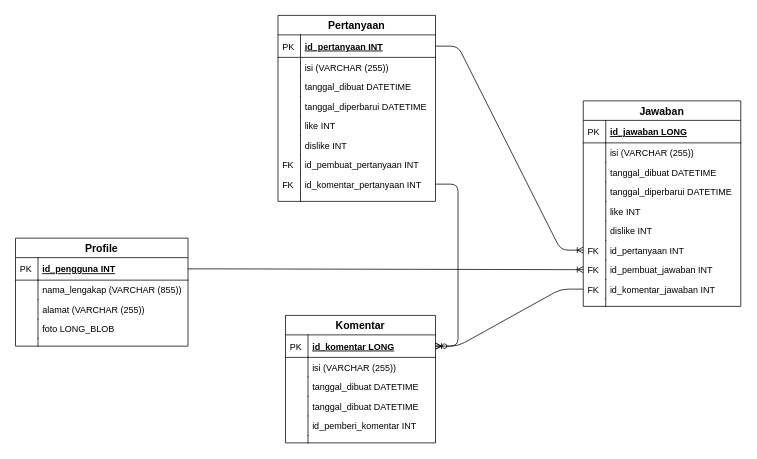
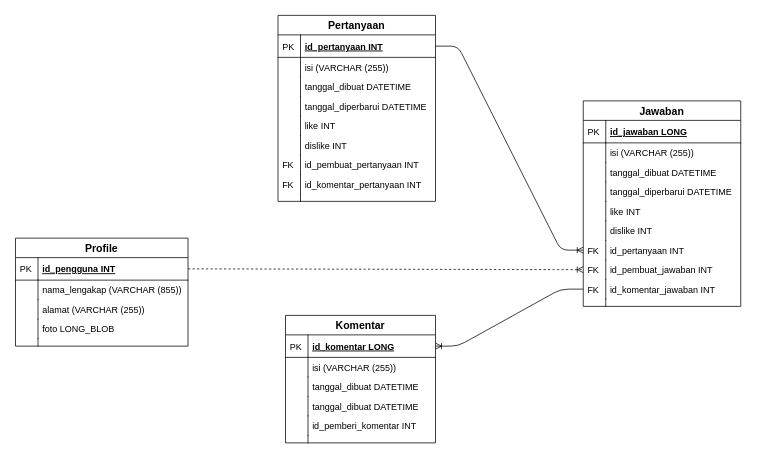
- <mxCell id="4" value="" style="edgeStyle=entityRelationEdgeStyle;fontSize=12;html=1;endArrow=ERzeroToMany;endFill=1;exitX=1;exitY=0.5;exitDx=0;exitDy=0;" edge="1" parent="1" source="53" target="58"><mxGeometry width="100" height="100" relative="1" as="geometry"><mxPoint x="490" y="380" as="sourcePoint" /><mxPoint x="590" y="280" as="targetPoint" /></mxGeometry></mxCell>
- <mxCell id="3" value="" style="edgeStyle=entityRelationEdgeStyle;fontSize=12;html=1;endArrow=ERoneToMany;exitX=1;exitY=0.5;exitDx=0;exitDy=0;entryX=0;entryY=0.5;entryDx=0;entryDy=0;" edge="1" parent="1" source="28" target="21"><mxGeometry width="100" height="100" relative="1" as="geometry"><mxPoint x="450" y="-90" as="sourcePoint" /><mxPoint x="560" y="360" as="targetPoint" /></mxGeometry></mxCell>
+ <mxCell id="3" value="" style="edgeStyle=entityRelationEdgeStyle;fontSize=12;html=1;endArrow=ERoneToMany;exitX=1;exitY=0.5;exitDx=0;exitDy=0;entryX=0;entryY=0.5;entryDx=0;entryDy=0;dashed=1;" edge="1" parent="1" source="28" target="21"><mxGeometry width="100" height="100" relative="1" as="geometry"><mxPoint x="450" y="-90" as="sourcePoint" /><mxPoint x="560" y="360" as="targetPoint" /></mxGeometry></mxCell>
